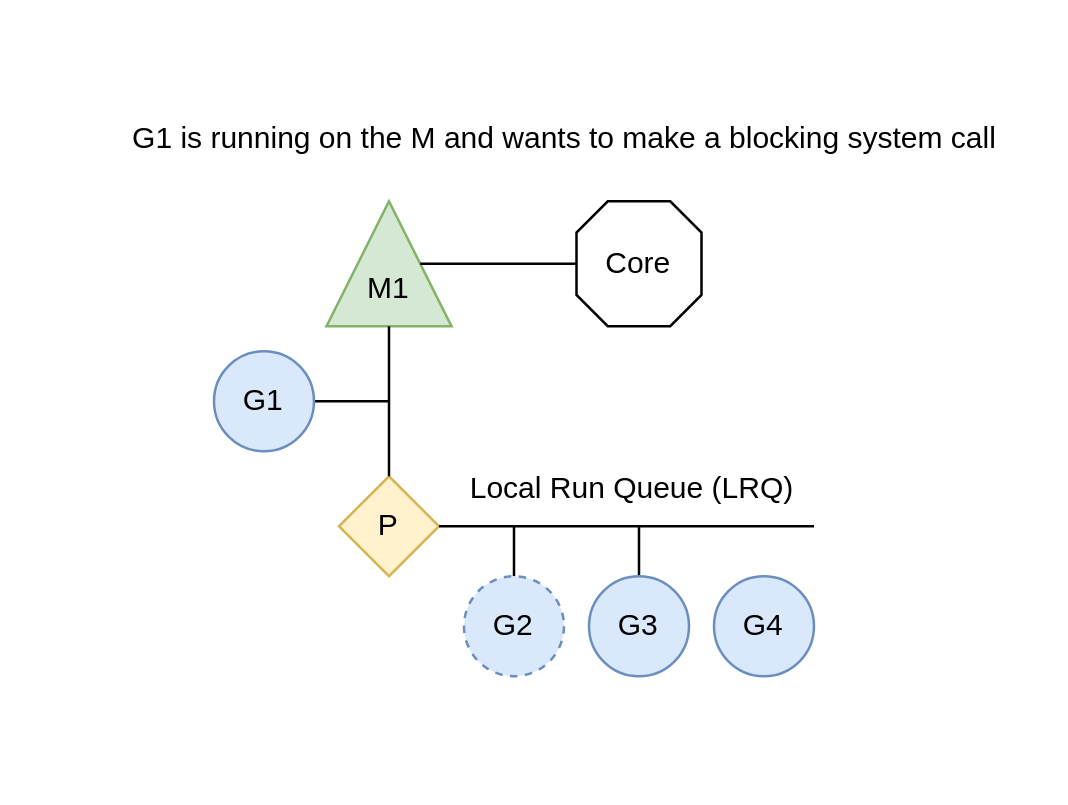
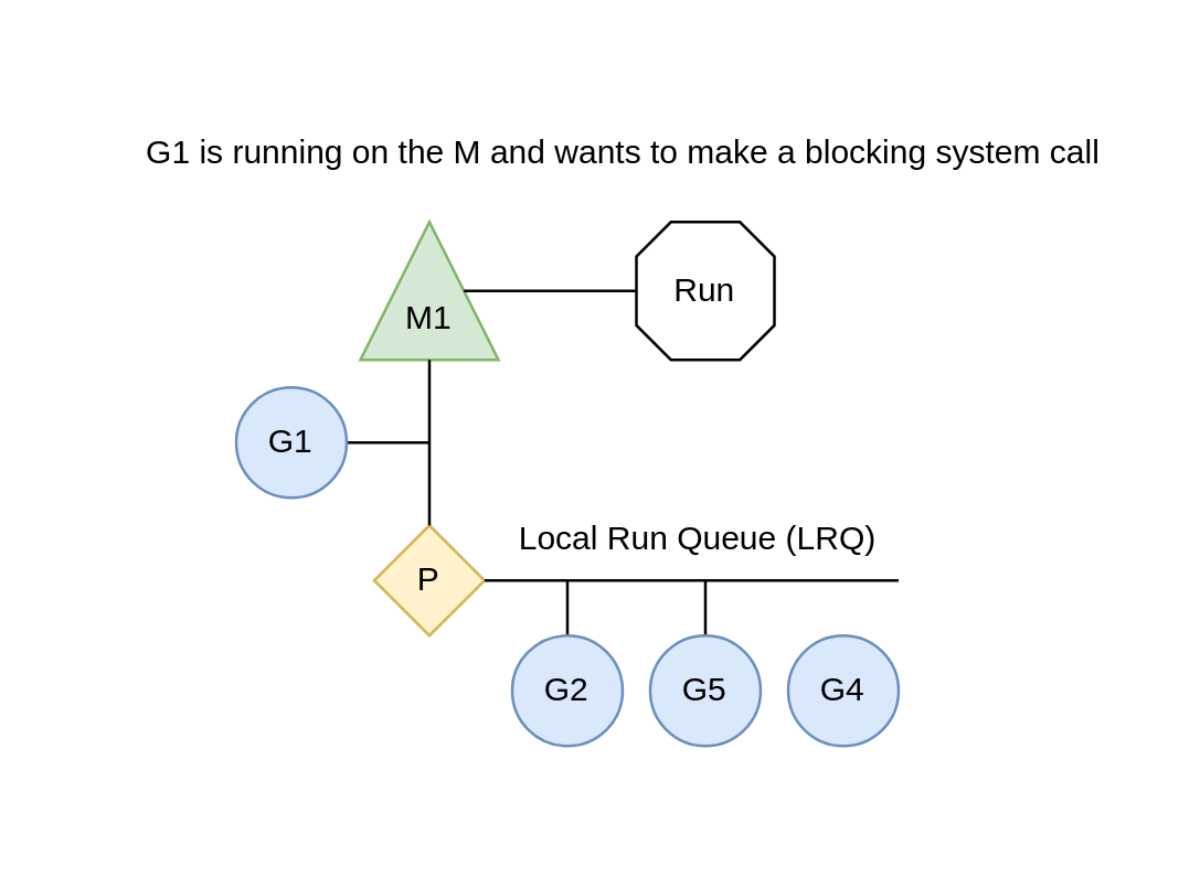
- <mxCell id="19" value="Core" style="text;html=1;align=center;verticalAlign=middle;whiteSpace=wrap;rounded=0;" parent="1" vertex="1"><mxGeometry x="235" y="90" width="40" height="30" as="geometry" /></mxCell>
+ <mxCell id="19" value="Run" style="text;html=1;align=center;verticalAlign=middle;whiteSpace=wrap;rounded=0;" parent="1" vertex="1"><mxGeometry x="235" y="90" width="40" height="30" as="geometry" /></mxCell>
- <mxCell id="12" value="G2" style="ellipse;whiteSpace=wrap;html=1;aspect=fixed;fillColor=#dae8fc;strokeColor=#6c8ebf;dashed=1;" parent="1" vertex="1"><mxGeometry x="185" y="230" width="40" height="40" as="geometry" /></mxCell>
+ <mxCell id="12" value="G2" style="ellipse;whiteSpace=wrap;html=1;aspect=fixed;fillColor=#dae8fc;strokeColor=#6c8ebf;" parent="1" vertex="1"><mxGeometry x="185" y="230" width="40" height="40" as="geometry" /></mxCell>
- <mxCell id="14" value="G3" style="ellipse;whiteSpace=wrap;html=1;aspect=fixed;fillColor=#dae8fc;strokeColor=#6c8ebf;" parent="1" vertex="1"><mxGeometry x="235" y="230" width="40" height="40" as="geometry" /></mxCell>
+ <mxCell id="14" value="G5" style="ellipse;whiteSpace=wrap;html=1;aspect=fixed;fillColor=#dae8fc;strokeColor=#6c8ebf;" parent="1" vertex="1"><mxGeometry x="235" y="230" width="40" height="40" as="geometry" /></mxCell>
